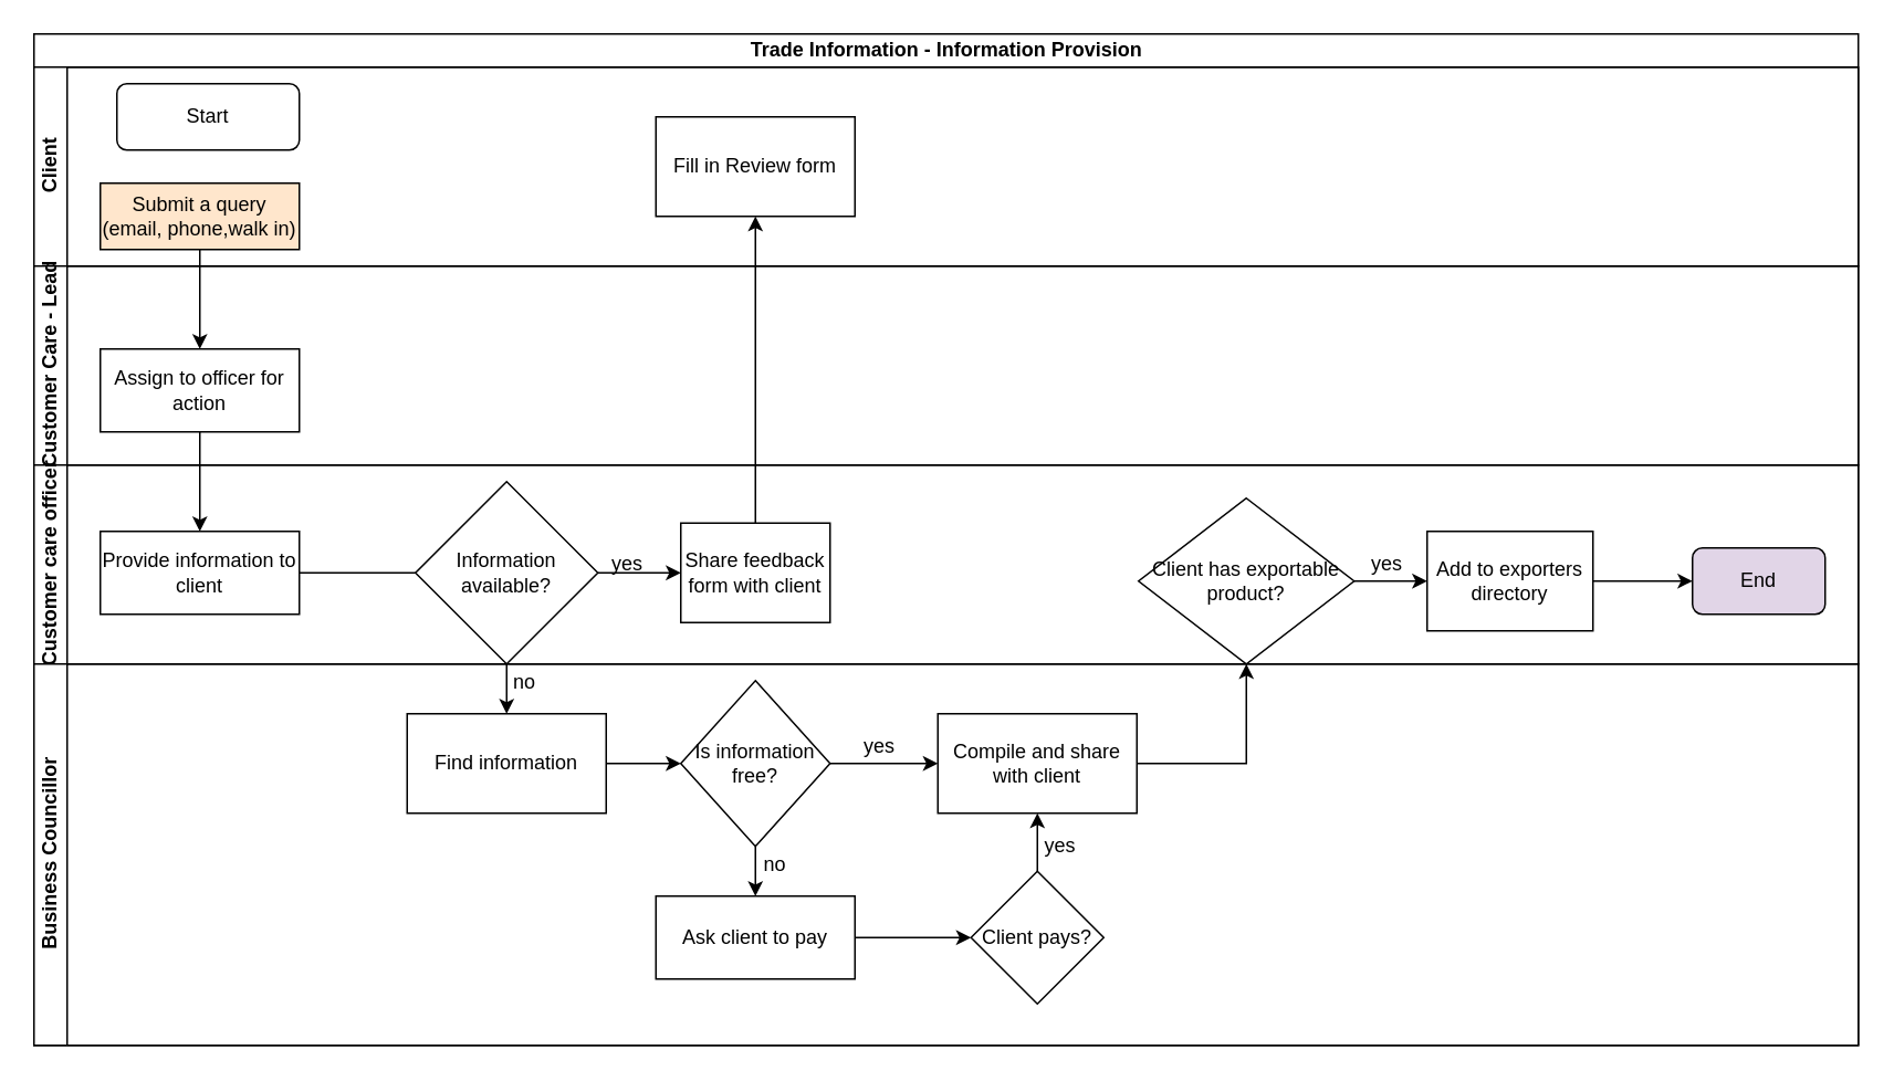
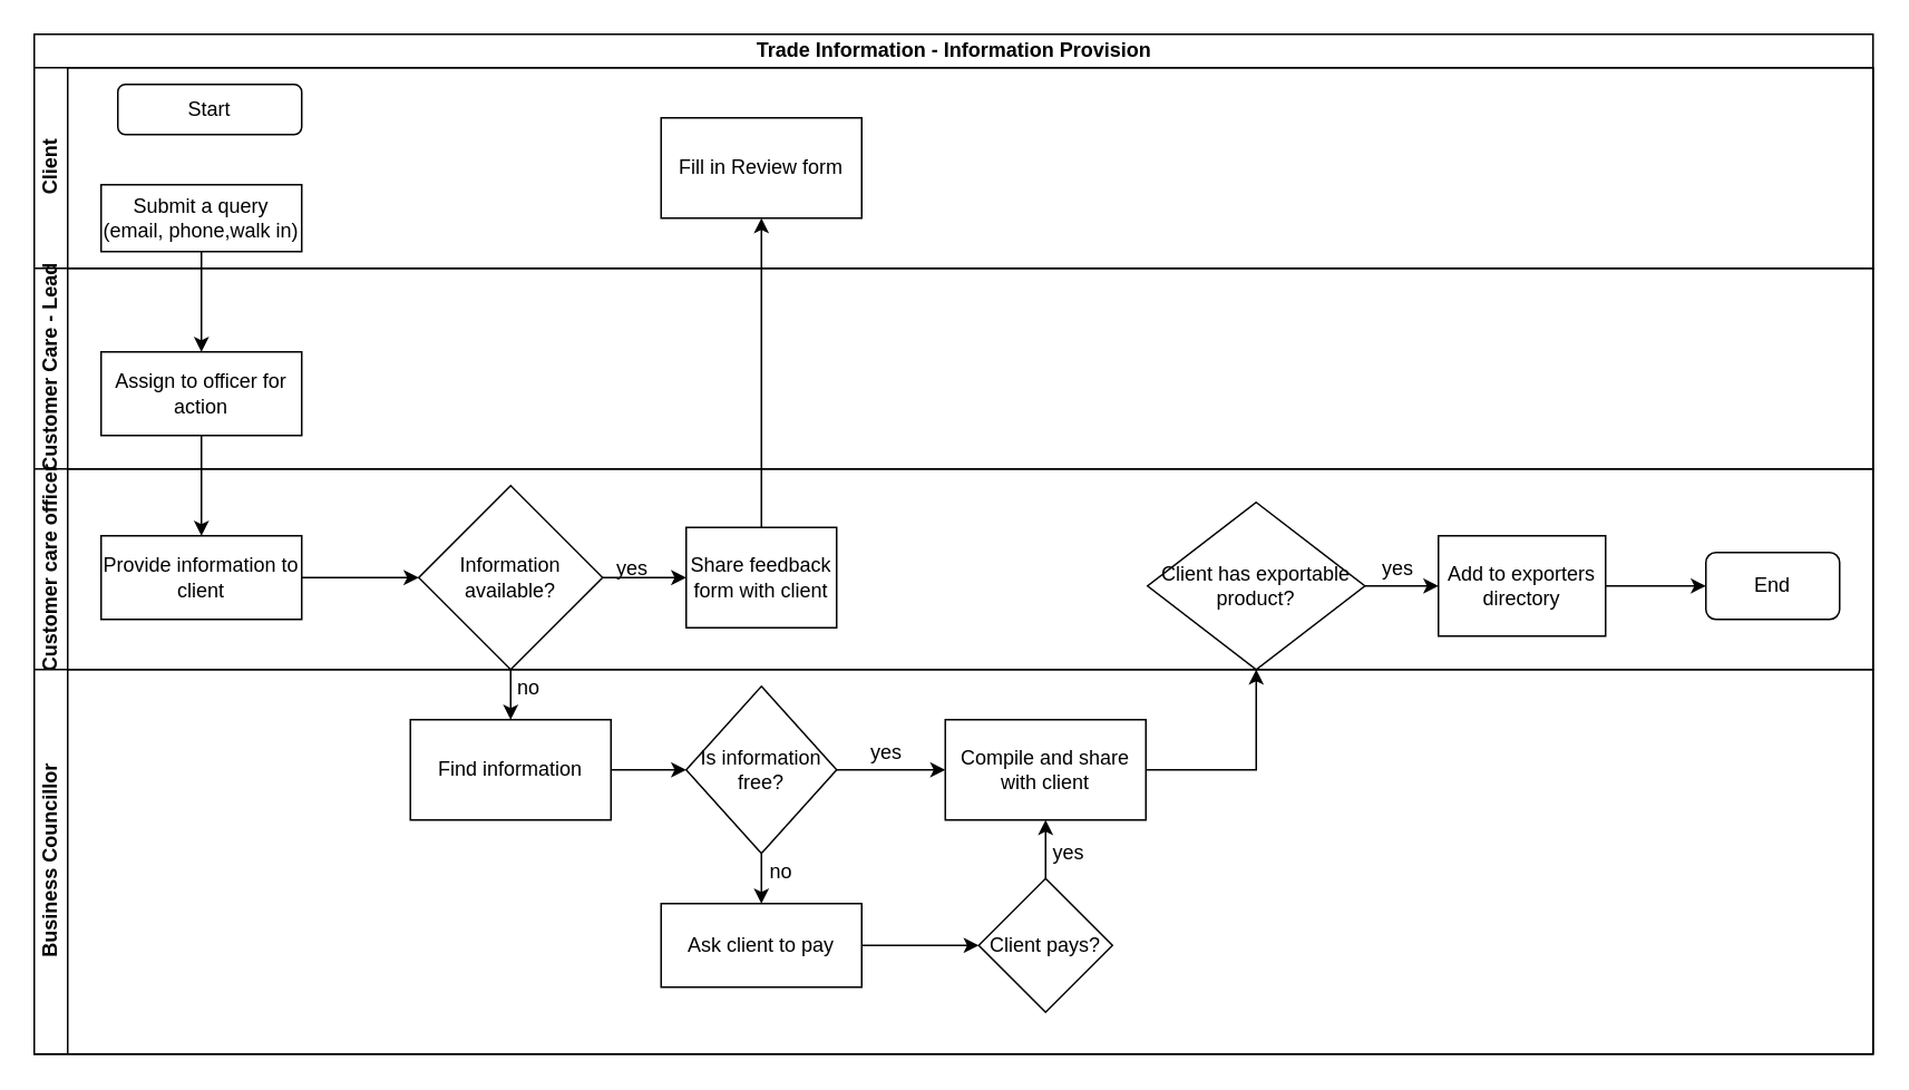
- <mxCell id="4" value="Start" style="rounded=1;whiteSpace=wrap;html=1;" vertex="1" parent="3"><mxGeometry x="50" y="10" width="110" height="40" as="geometry" /></mxCell>
+ <mxCell id="4" value="Start" style="rounded=1;whiteSpace=wrap;html=1;" vertex="1" parent="3"><mxGeometry x="50" y="10" width="110" height="30" as="geometry" /></mxCell>
- <mxCell id="22" value="Submit a query (email, phone,walk in)" style="rounded=0;whiteSpace=wrap;html=1;fillColor=#ffe6cc;" vertex="1" parent="1"><mxGeometry x="60" y="110" width="120" height="40" as="geometry" /></mxCell>
+ <mxCell id="22" value="Submit a query (email, phone,walk in)" style="rounded=0;whiteSpace=wrap;html=1;" vertex="1" parent="1"><mxGeometry x="60" y="110" width="120" height="40" as="geometry" /></mxCell>
- <mxCell id="25" value="" style="edgeStyle=orthogonalEdgeStyle;rounded=0;orthogonalLoop=1;jettySize=auto;html=1;endArrow=none;" edge="1" parent="1" source="26" target="29"><mxGeometry relative="1" as="geometry" /></mxCell>
+ <mxCell id="25" value="" style="edgeStyle=orthogonalEdgeStyle;rounded=0;orthogonalLoop=1;jettySize=auto;html=1;" edge="1" parent="1" source="26" target="29"><mxGeometry relative="1" as="geometry" /></mxCell>
- <mxCell id="10" value="End" style="rounded=1;whiteSpace=wrap;html=1;fillColor=#e1d5e7;" vertex="1" parent="7"><mxGeometry x="1000" y="50" width="80" height="40" as="geometry" /></mxCell>
+ <mxCell id="10" value="End" style="rounded=1;whiteSpace=wrap;html=1;" vertex="1" parent="7"><mxGeometry x="1000" y="50" width="80" height="40" as="geometry" /></mxCell>
